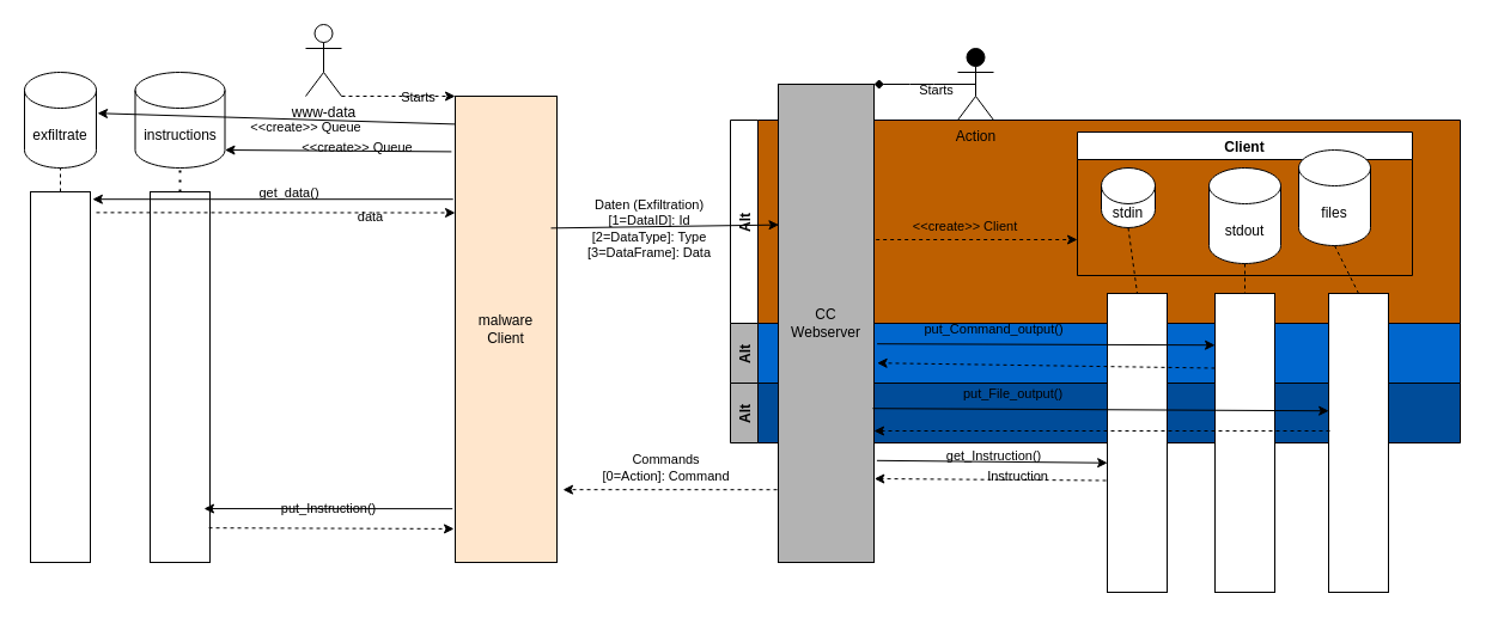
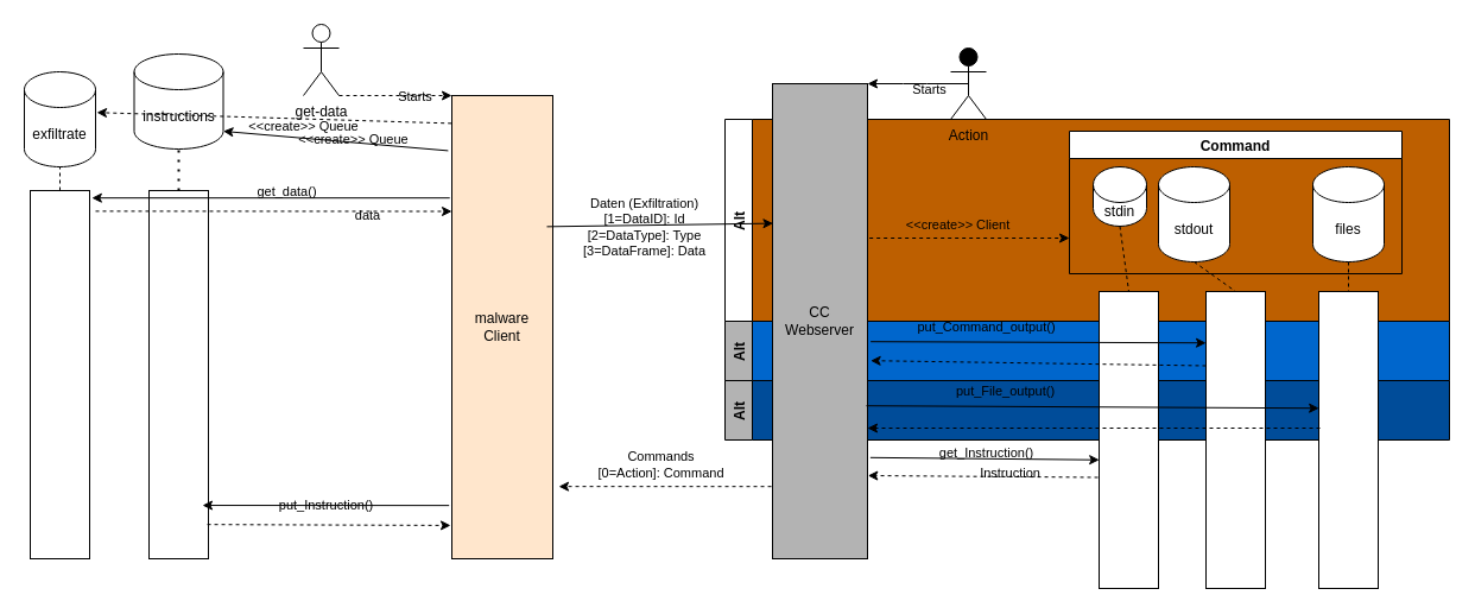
- <mxCell id="31" value="" style="endArrow=diamond;html=1;exitX=0.5;exitY=0.5;exitDx=0;exitDy=0;exitPerimeter=0;entryX=1;entryY=0;entryDx=0;entryDy=0;strokeColor=#000000;" edge="1" parent="1" source="30" target="6"><mxGeometry width="50" height="50" relative="1" as="geometry"><mxPoint x="750" y="100" as="sourcePoint" /><mxPoint x="710" y="50" as="targetPoint" /><Array as="points"><mxPoint x="770" y="70" /></Array></mxGeometry></mxCell>
+ <mxCell id="31" value="" style="endArrow=classic;html=1;exitX=0.5;exitY=0.5;exitDx=0;exitDy=0;exitPerimeter=0;entryX=1;entryY=0;entryDx=0;entryDy=0;strokeColor=#000000;" edge="1" parent="1" source="30" target="6"><mxGeometry width="50" height="50" relative="1" as="geometry"><mxPoint x="750" y="100" as="sourcePoint" /><mxPoint x="710" y="50" as="targetPoint" /><Array as="points"><mxPoint x="770" y="70" /></Array></mxGeometry></mxCell>
- <mxCell id="35" value="www-data" style="shape=umlActor;verticalLabelPosition=bottom;verticalAlign=top;html=1;outlineConnect=0;labelBackgroundColor=none;fontColor=#000000;strokeColor=#000000;" vertex="1" parent="1"><mxGeometry x="255" y="20" width="30" height="60" as="geometry" /></mxCell>
+ <mxCell id="35" value="get-data" style="shape=umlActor;verticalLabelPosition=bottom;verticalAlign=top;html=1;outlineConnect=0;labelBackgroundColor=none;fontColor=#000000;strokeColor=#000000;" vertex="1" parent="1"><mxGeometry x="255" y="20" width="30" height="60" as="geometry" /></mxCell>
- <mxCell id="49" value="" style="endArrow=classic;html=1;exitX=-0.004;exitY=0.06;exitDx=0;exitDy=0;exitPerimeter=0;entryX=1.017;entryY=0.428;entryDx=0;entryDy=0;entryPerimeter=0;strokeColor=#000000;" edge="1" parent="1" source="4" target="16"><mxGeometry width="50" height="50" relative="1" as="geometry"><mxPoint x="290" y="160" as="sourcePoint" /><mxPoint x="230" y="110" as="targetPoint" /></mxGeometry></mxCell>
+ <mxCell id="49" value="" style="endArrow=classic;html=1;exitX=-0.004;exitY=0.06;exitDx=0;exitDy=0;exitPerimeter=0;entryX=1.017;entryY=0.428;entryDx=0;entryDy=0;entryPerimeter=0;strokeColor=#000000;dashed=1;" edge="1" parent="1" source="4" target="16"><mxGeometry width="50" height="50" relative="1" as="geometry"><mxPoint x="290" y="160" as="sourcePoint" /><mxPoint x="230" y="110" as="targetPoint" /></mxGeometry></mxCell>
- <mxCell id="9" value="instructions" style="shape=cylinder3;whiteSpace=wrap;html=1;boundedLbl=1;backgroundOutline=1;size=15;" vertex="1" parent="1"><mxGeometry x="112.5" y="60" width="75" height="80" as="geometry" /></mxCell>
+ <mxCell id="9" value="instructions" style="shape=cylinder3;whiteSpace=wrap;html=1;boundedLbl=1;backgroundOutline=1;size=15;" vertex="1" parent="1"><mxGeometry x="112.5" y="45" width="75" height="80" as="geometry" /></mxCell>
- <mxCell id="10" value="Client" style="swimlane;" vertex="1" parent="1"><mxGeometry x="900" y="110" width="280" height="120" as="geometry" /></mxCell>
+ <mxCell id="10" value="Command" style="swimlane;" vertex="1" parent="1"><mxGeometry x="900" y="110" width="280" height="120" as="geometry" /></mxCell>
- <mxCell id="13" value="files" style="shape=cylinder3;whiteSpace=wrap;html=1;boundedLbl=1;backgroundOutline=1;size=15;" vertex="1" parent="10"><mxGeometry x="185" y="15" width="60" height="80" as="geometry" /></mxCell>
+ <mxCell id="13" value="files" style="shape=cylinder3;whiteSpace=wrap;html=1;boundedLbl=1;backgroundOutline=1;size=15;" vertex="1" parent="10"><mxGeometry x="205" y="30" width="60" height="80" as="geometry" /></mxCell>
- <mxCell id="12" value="stdout" style="shape=cylinder3;whiteSpace=wrap;html=1;boundedLbl=1;backgroundOutline=1;size=15;" vertex="1" parent="10"><mxGeometry x="110" y="30" width="60" height="80" as="geometry" /></mxCell>
+ <mxCell id="12" value="stdout" style="shape=cylinder3;whiteSpace=wrap;html=1;boundedLbl=1;backgroundOutline=1;size=15;" vertex="1" parent="10"><mxGeometry x="75" y="30" width="60" height="80" as="geometry" /></mxCell>
